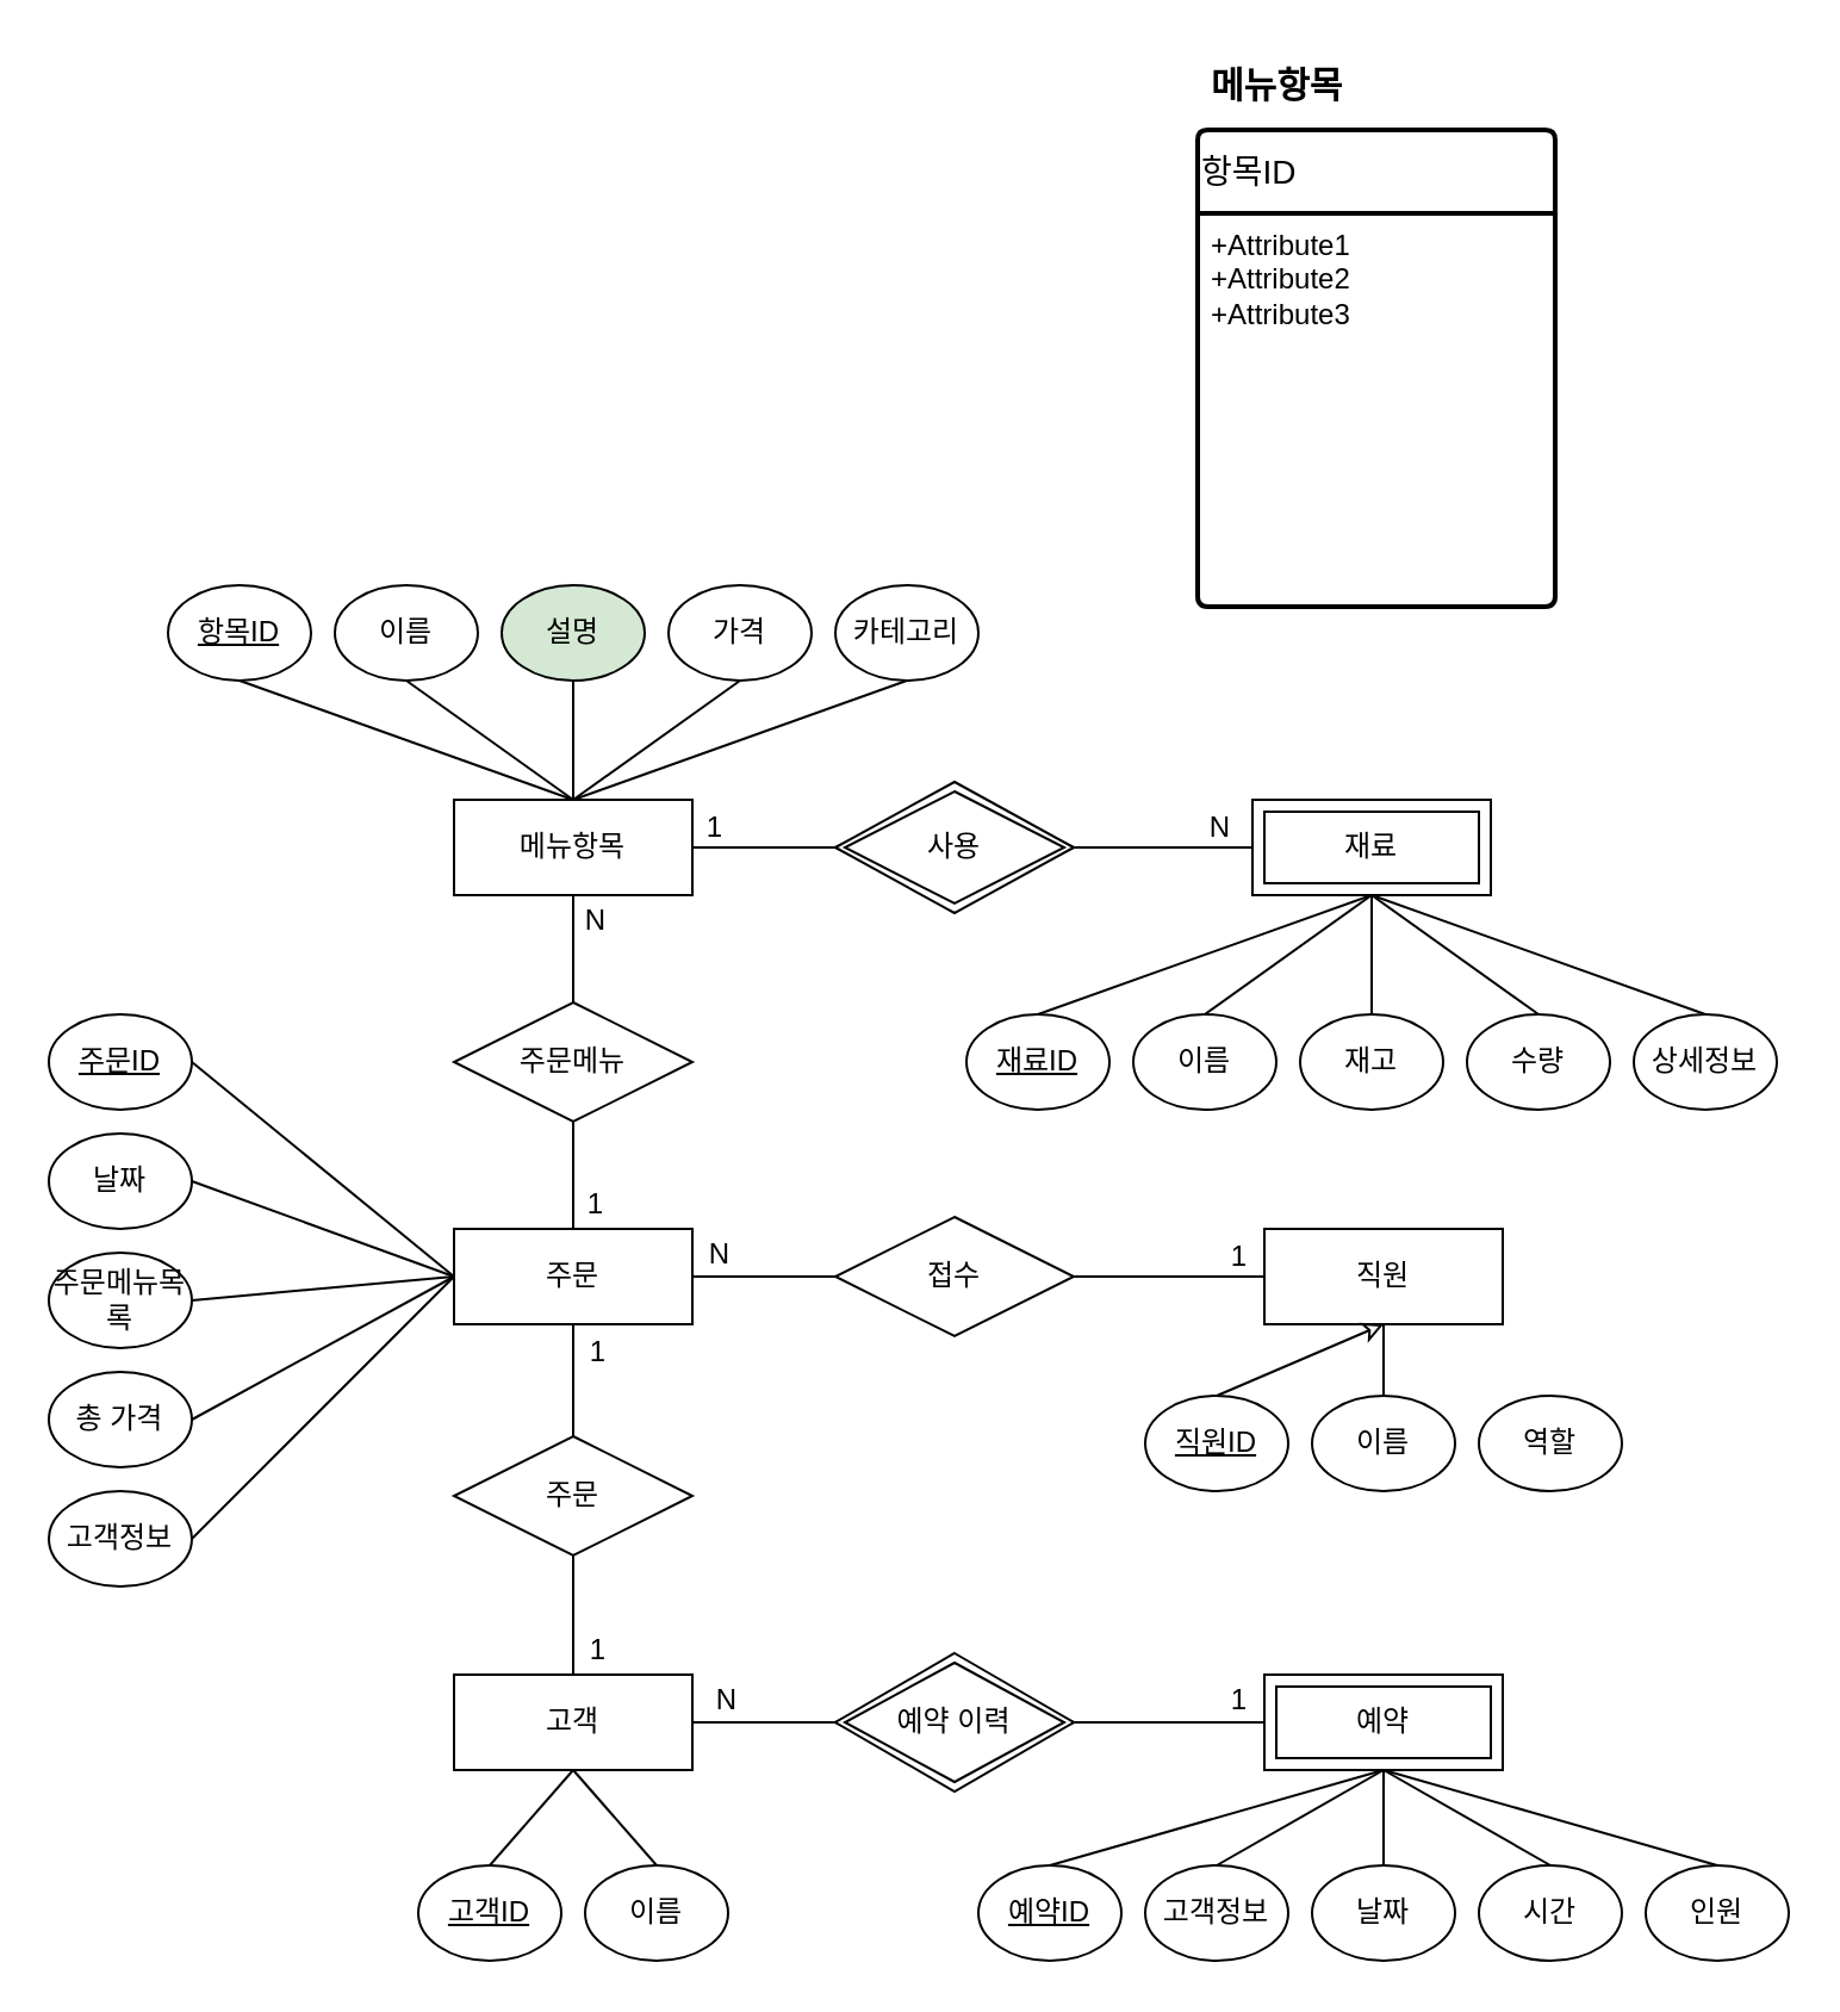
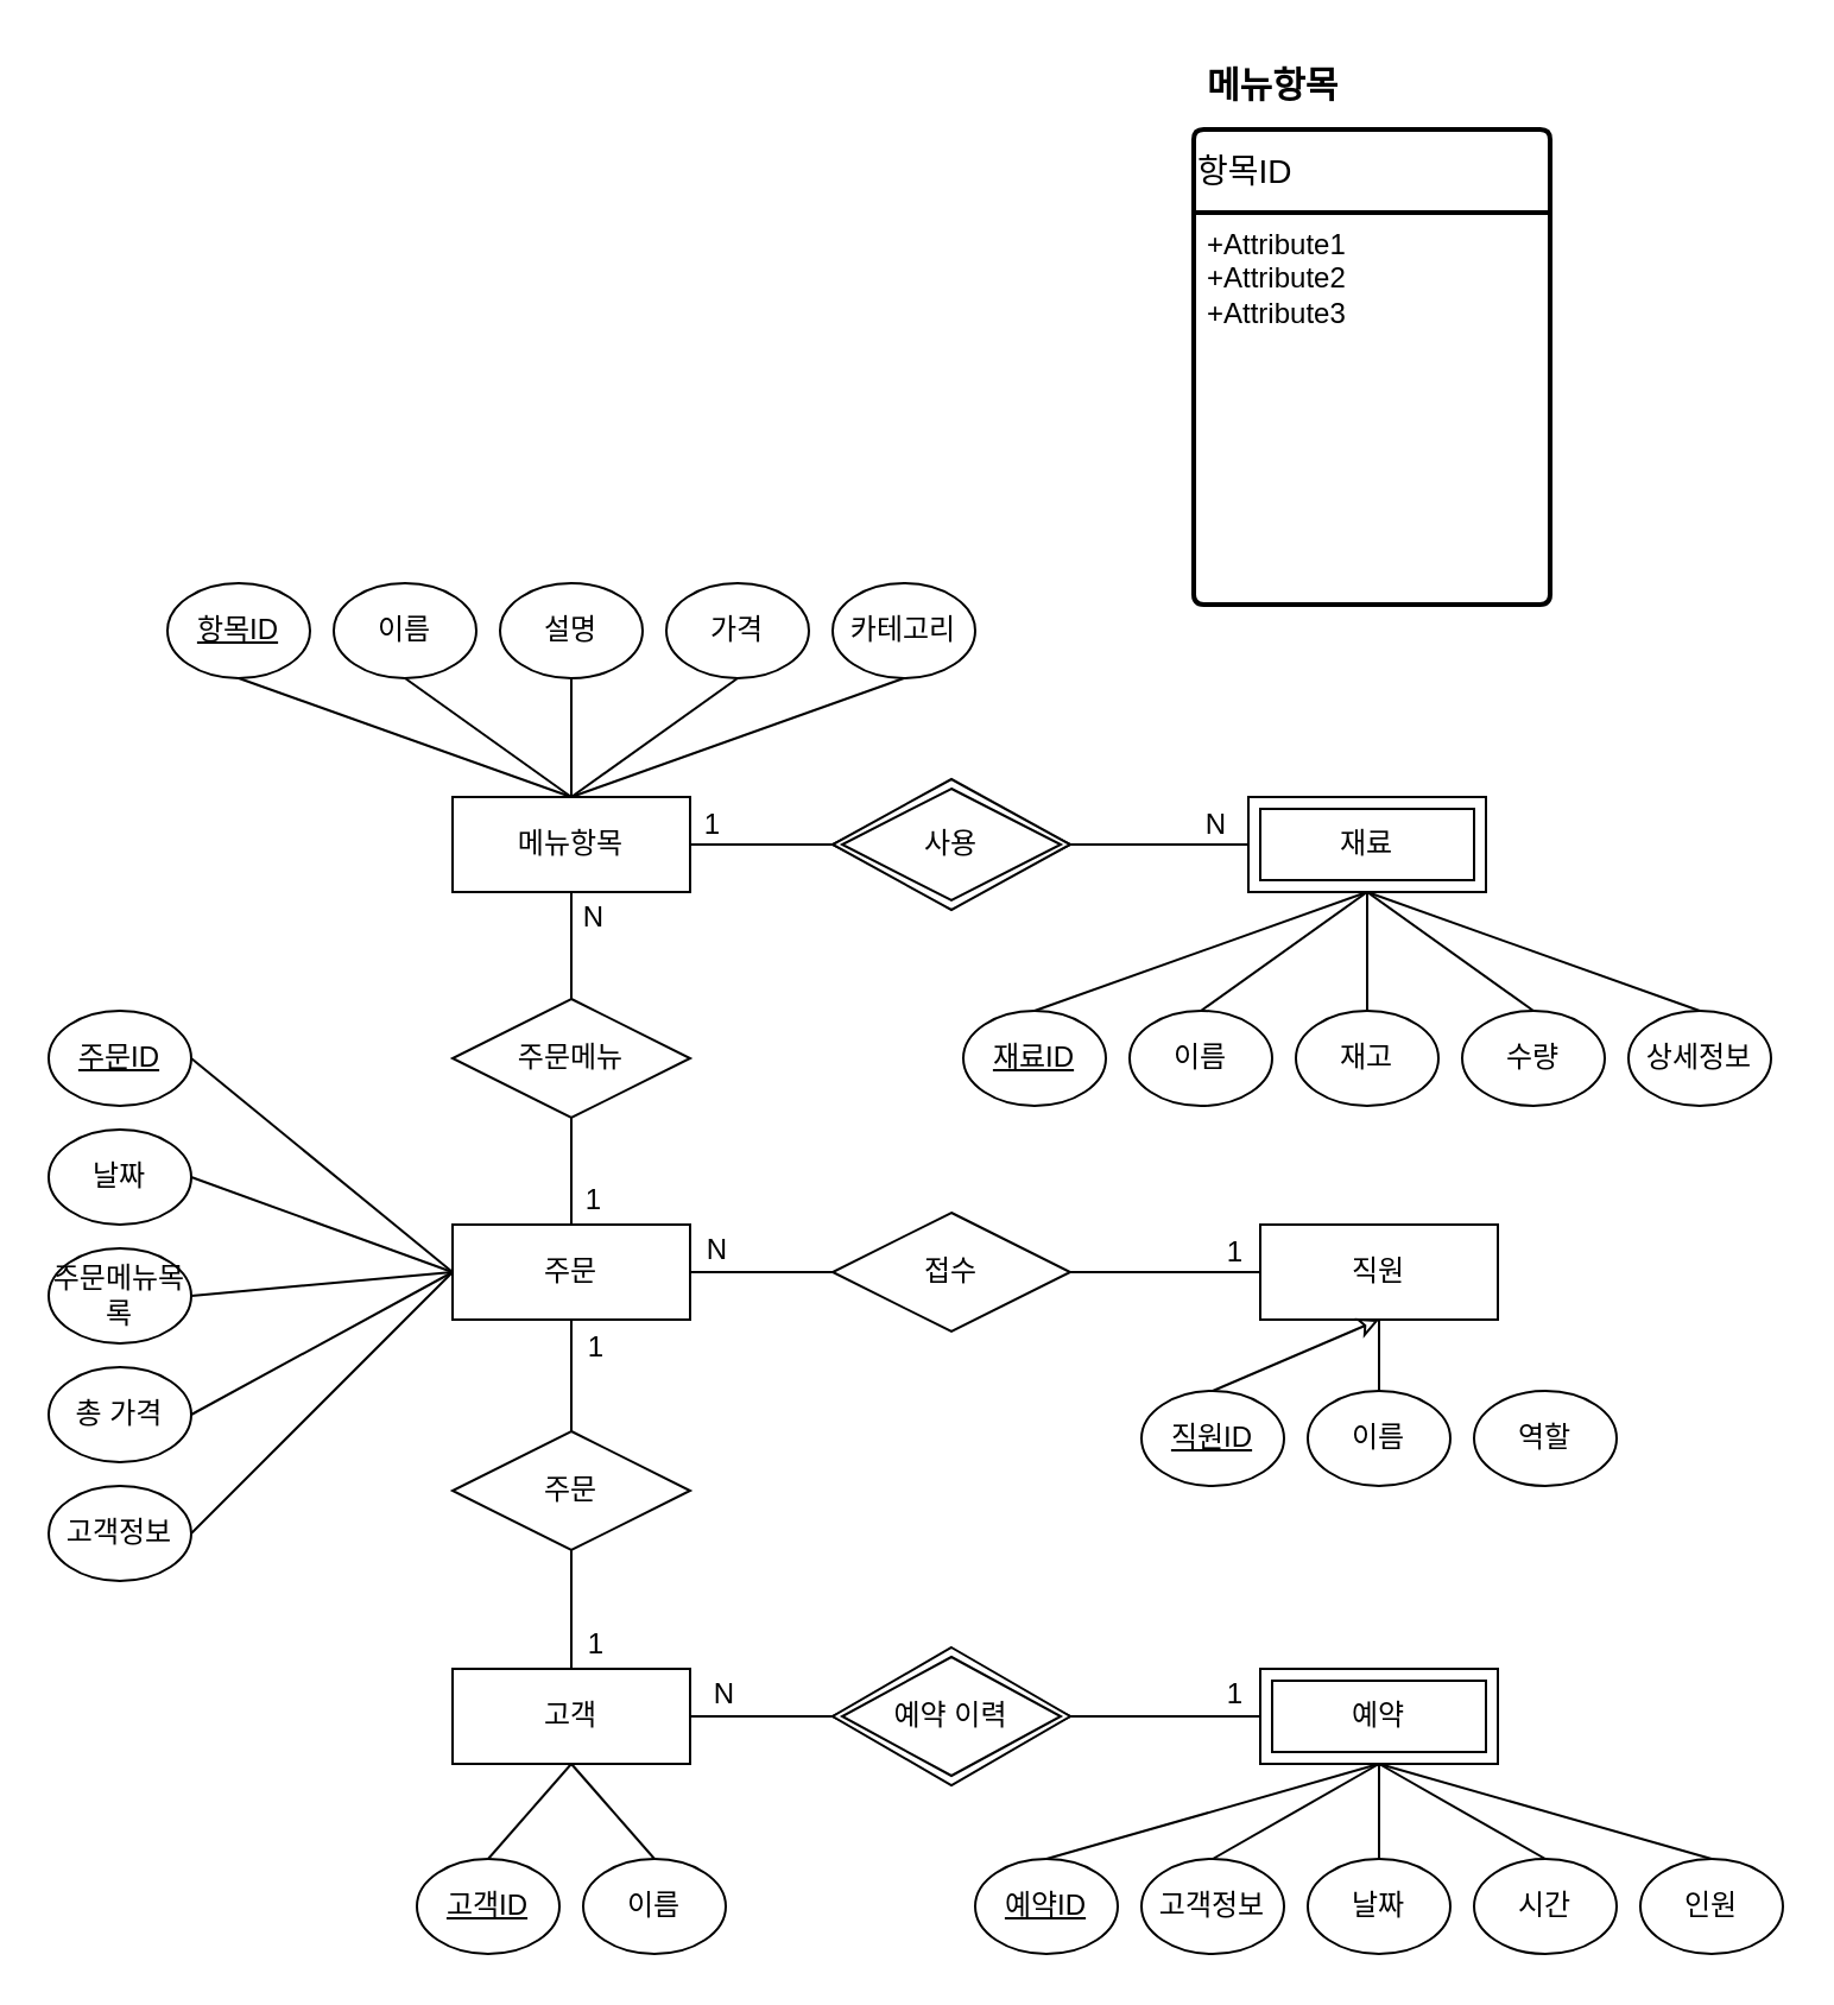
- <mxCell id="21" value="설명" style="ellipse;whiteSpace=wrap;html=1;align=center;fillColor=#d5e8d4;" vertex="1" parent="1"><mxGeometry x="210" y="245" width="60" height="40" as="geometry" /></mxCell>
+ <mxCell id="21" value="설명" style="ellipse;whiteSpace=wrap;html=1;align=center;" vertex="1" parent="1"><mxGeometry x="210" y="245" width="60" height="40" as="geometry" /></mxCell>
